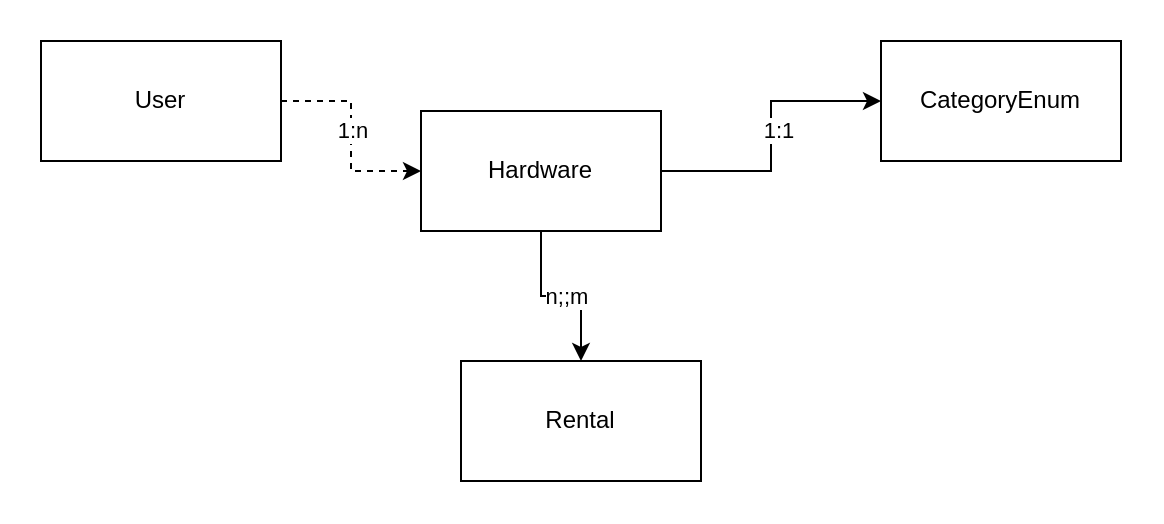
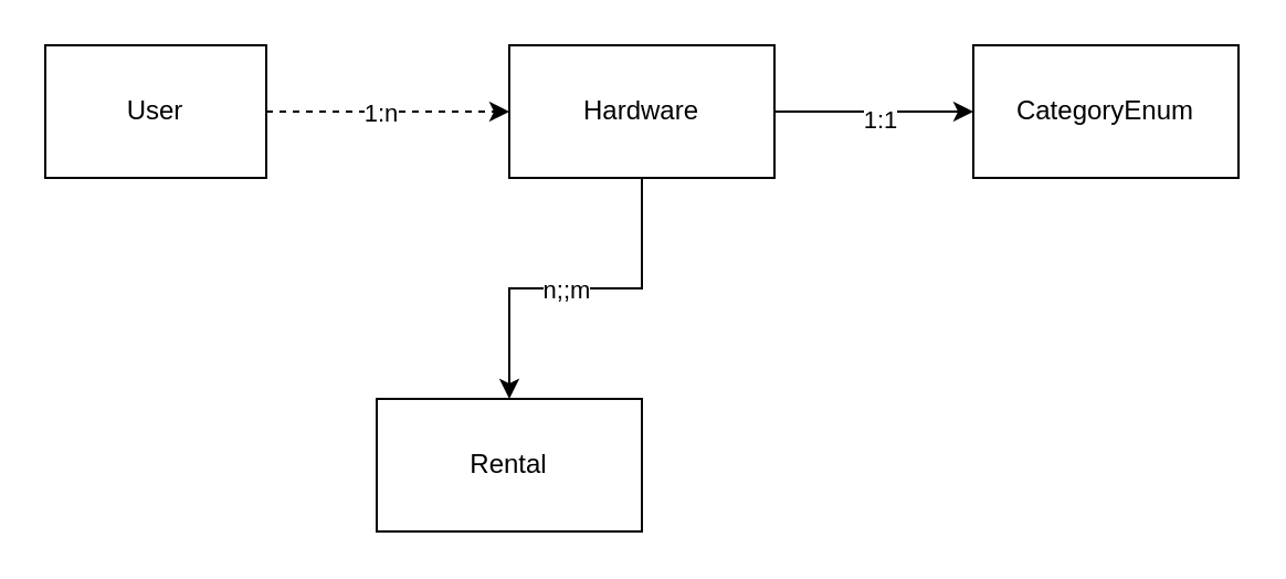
- <mxCell id="4" value="User" style="rounded=0;whiteSpace=wrap;html=1;" vertex="1" parent="1"><mxGeometry x="20" y="20" width="120" height="60" as="geometry" /></mxCell>
+ <mxCell id="4" value="User" style="rounded=0;whiteSpace=wrap;html=1;" vertex="1" parent="1"><mxGeometry x="20" y="20" width="100" height="60" as="geometry" /></mxCell>
- <mxCell id="9" value="Hardware" style="rounded=0;whiteSpace=wrap;html=1;" vertex="1" parent="1"><mxGeometry x="210" y="55" width="120" height="60" as="geometry" /></mxCell>
+ <mxCell id="9" value="Hardware" style="rounded=0;whiteSpace=wrap;html=1;" vertex="1" parent="1"><mxGeometry x="230" y="20" width="120" height="60" as="geometry" /></mxCell>
- <mxCell id="11" value="Rental" style="rounded=0;whiteSpace=wrap;html=1;" vertex="1" parent="1"><mxGeometry x="230" y="180" width="120" height="60" as="geometry" /></mxCell>
+ <mxCell id="11" value="Rental" style="rounded=0;whiteSpace=wrap;html=1;" vertex="1" parent="1"><mxGeometry x="170" y="180" width="120" height="60" as="geometry" /></mxCell>
